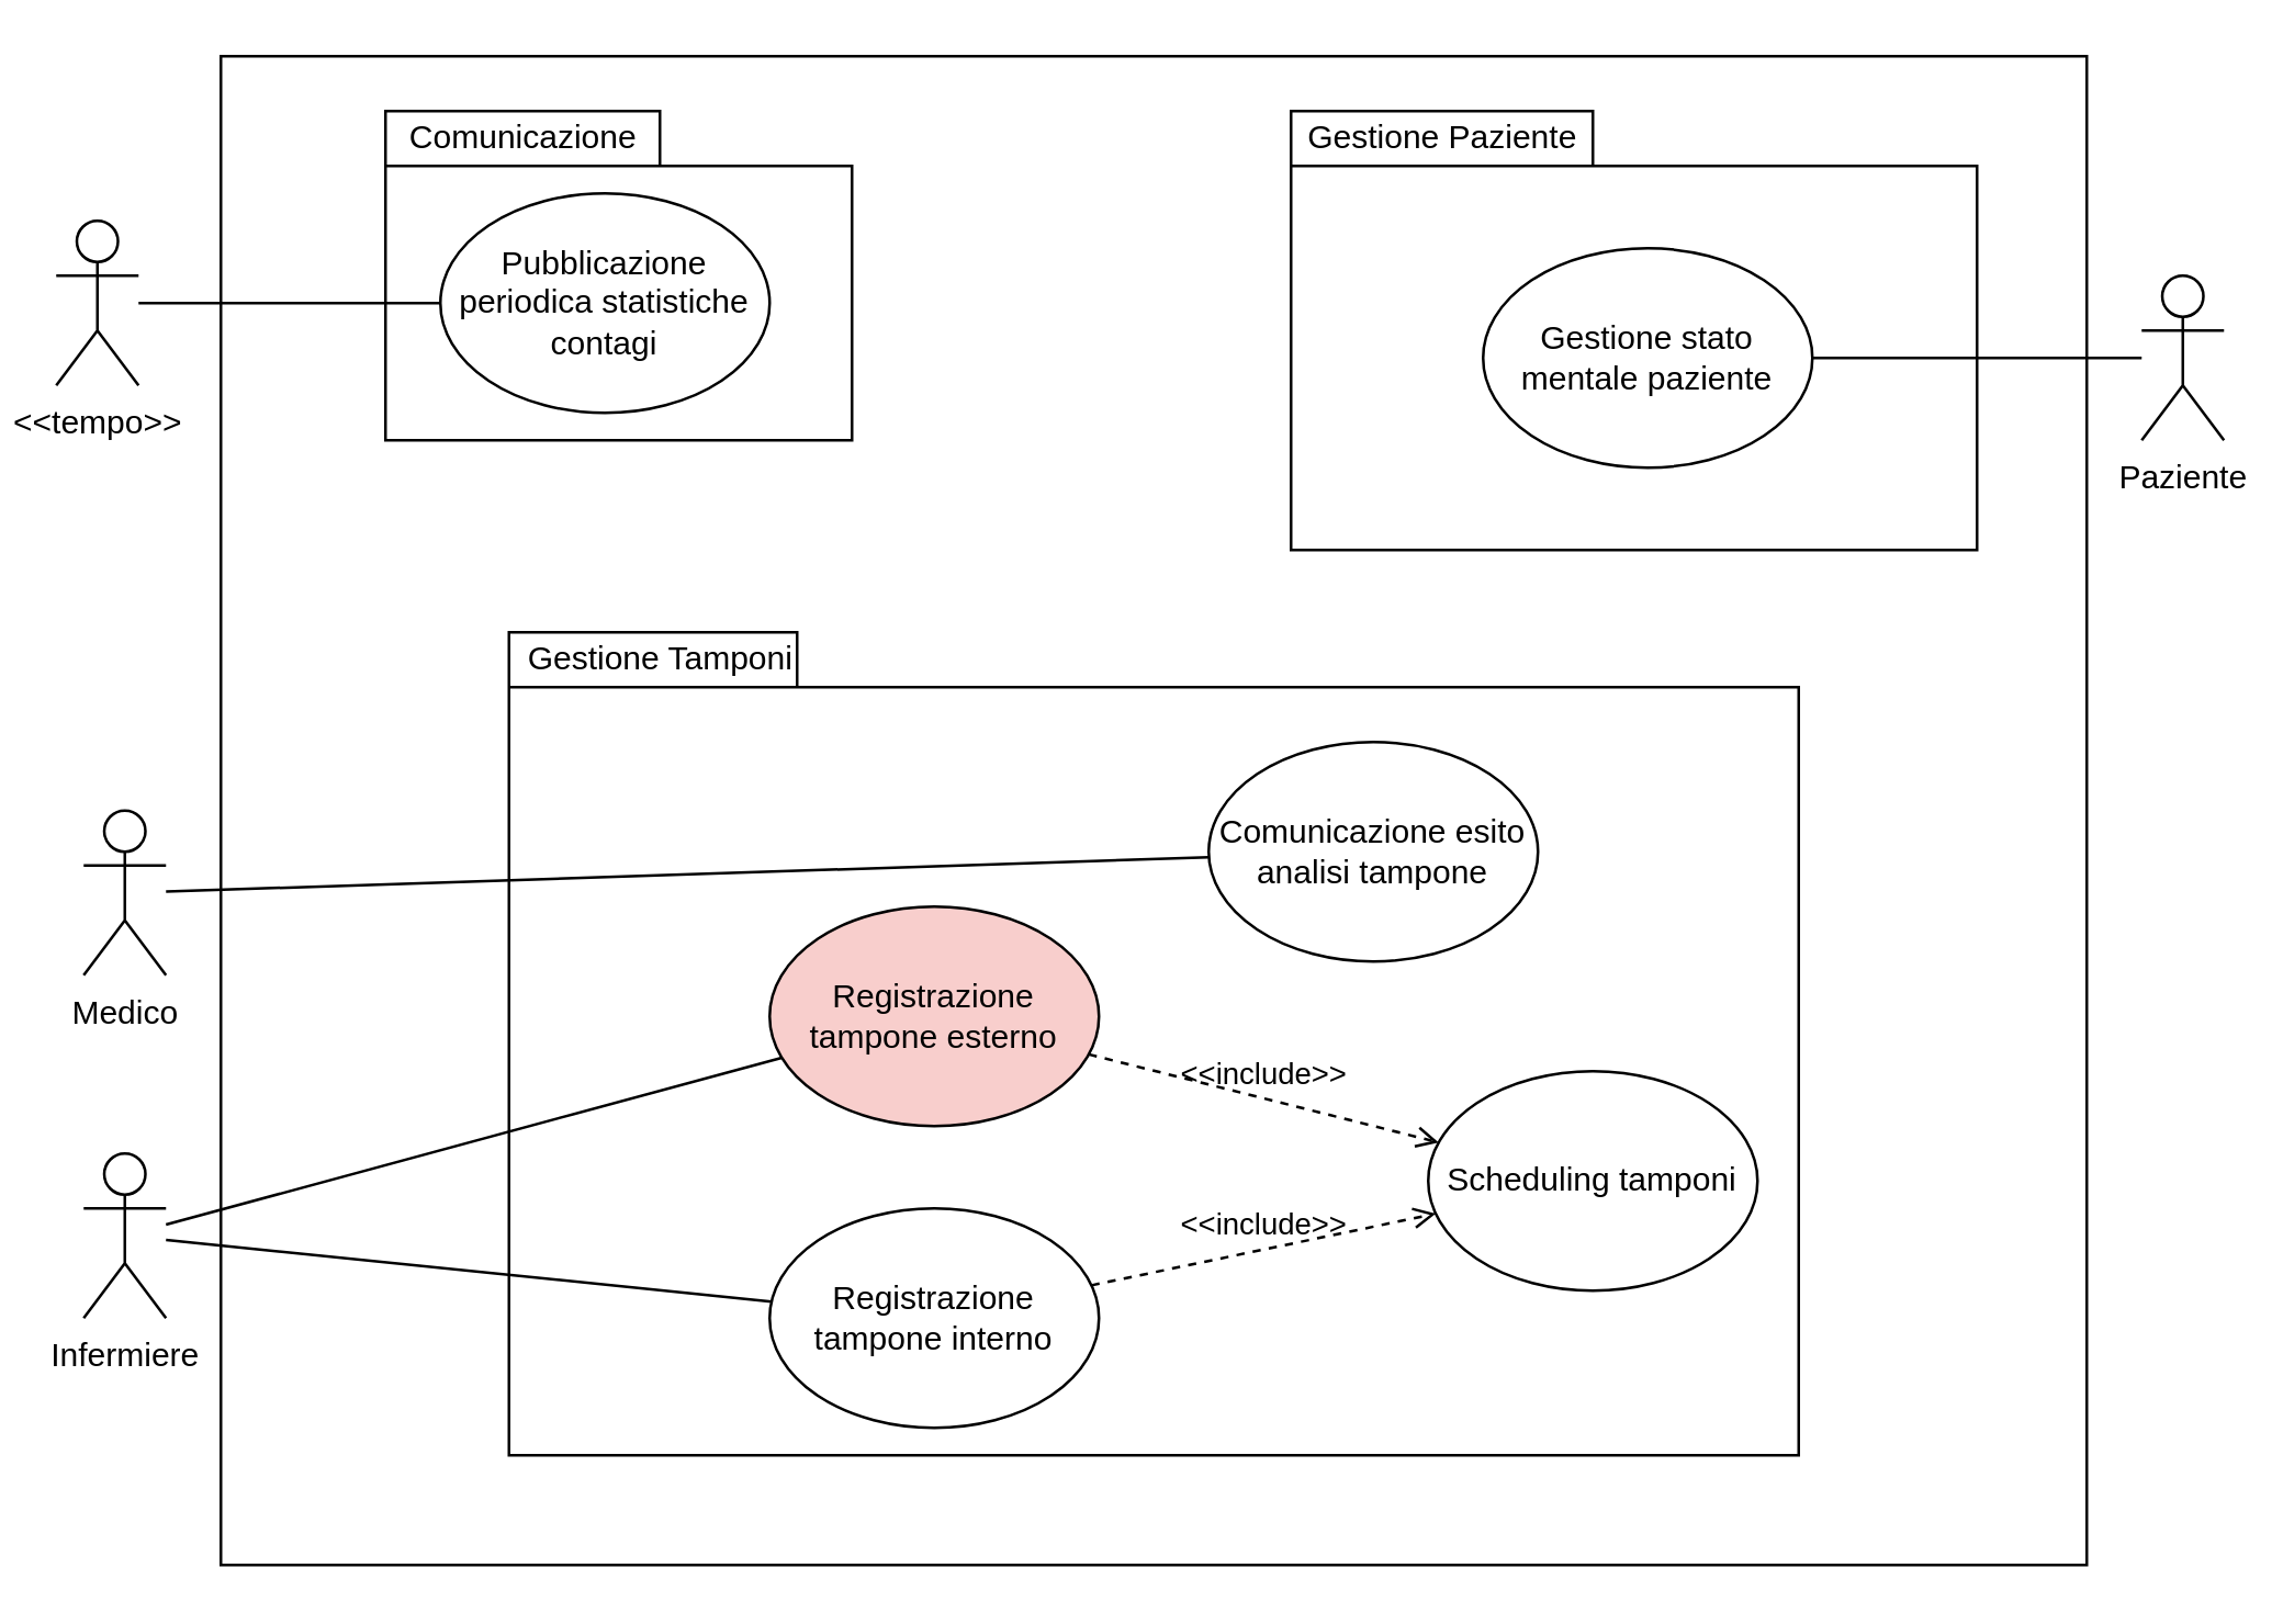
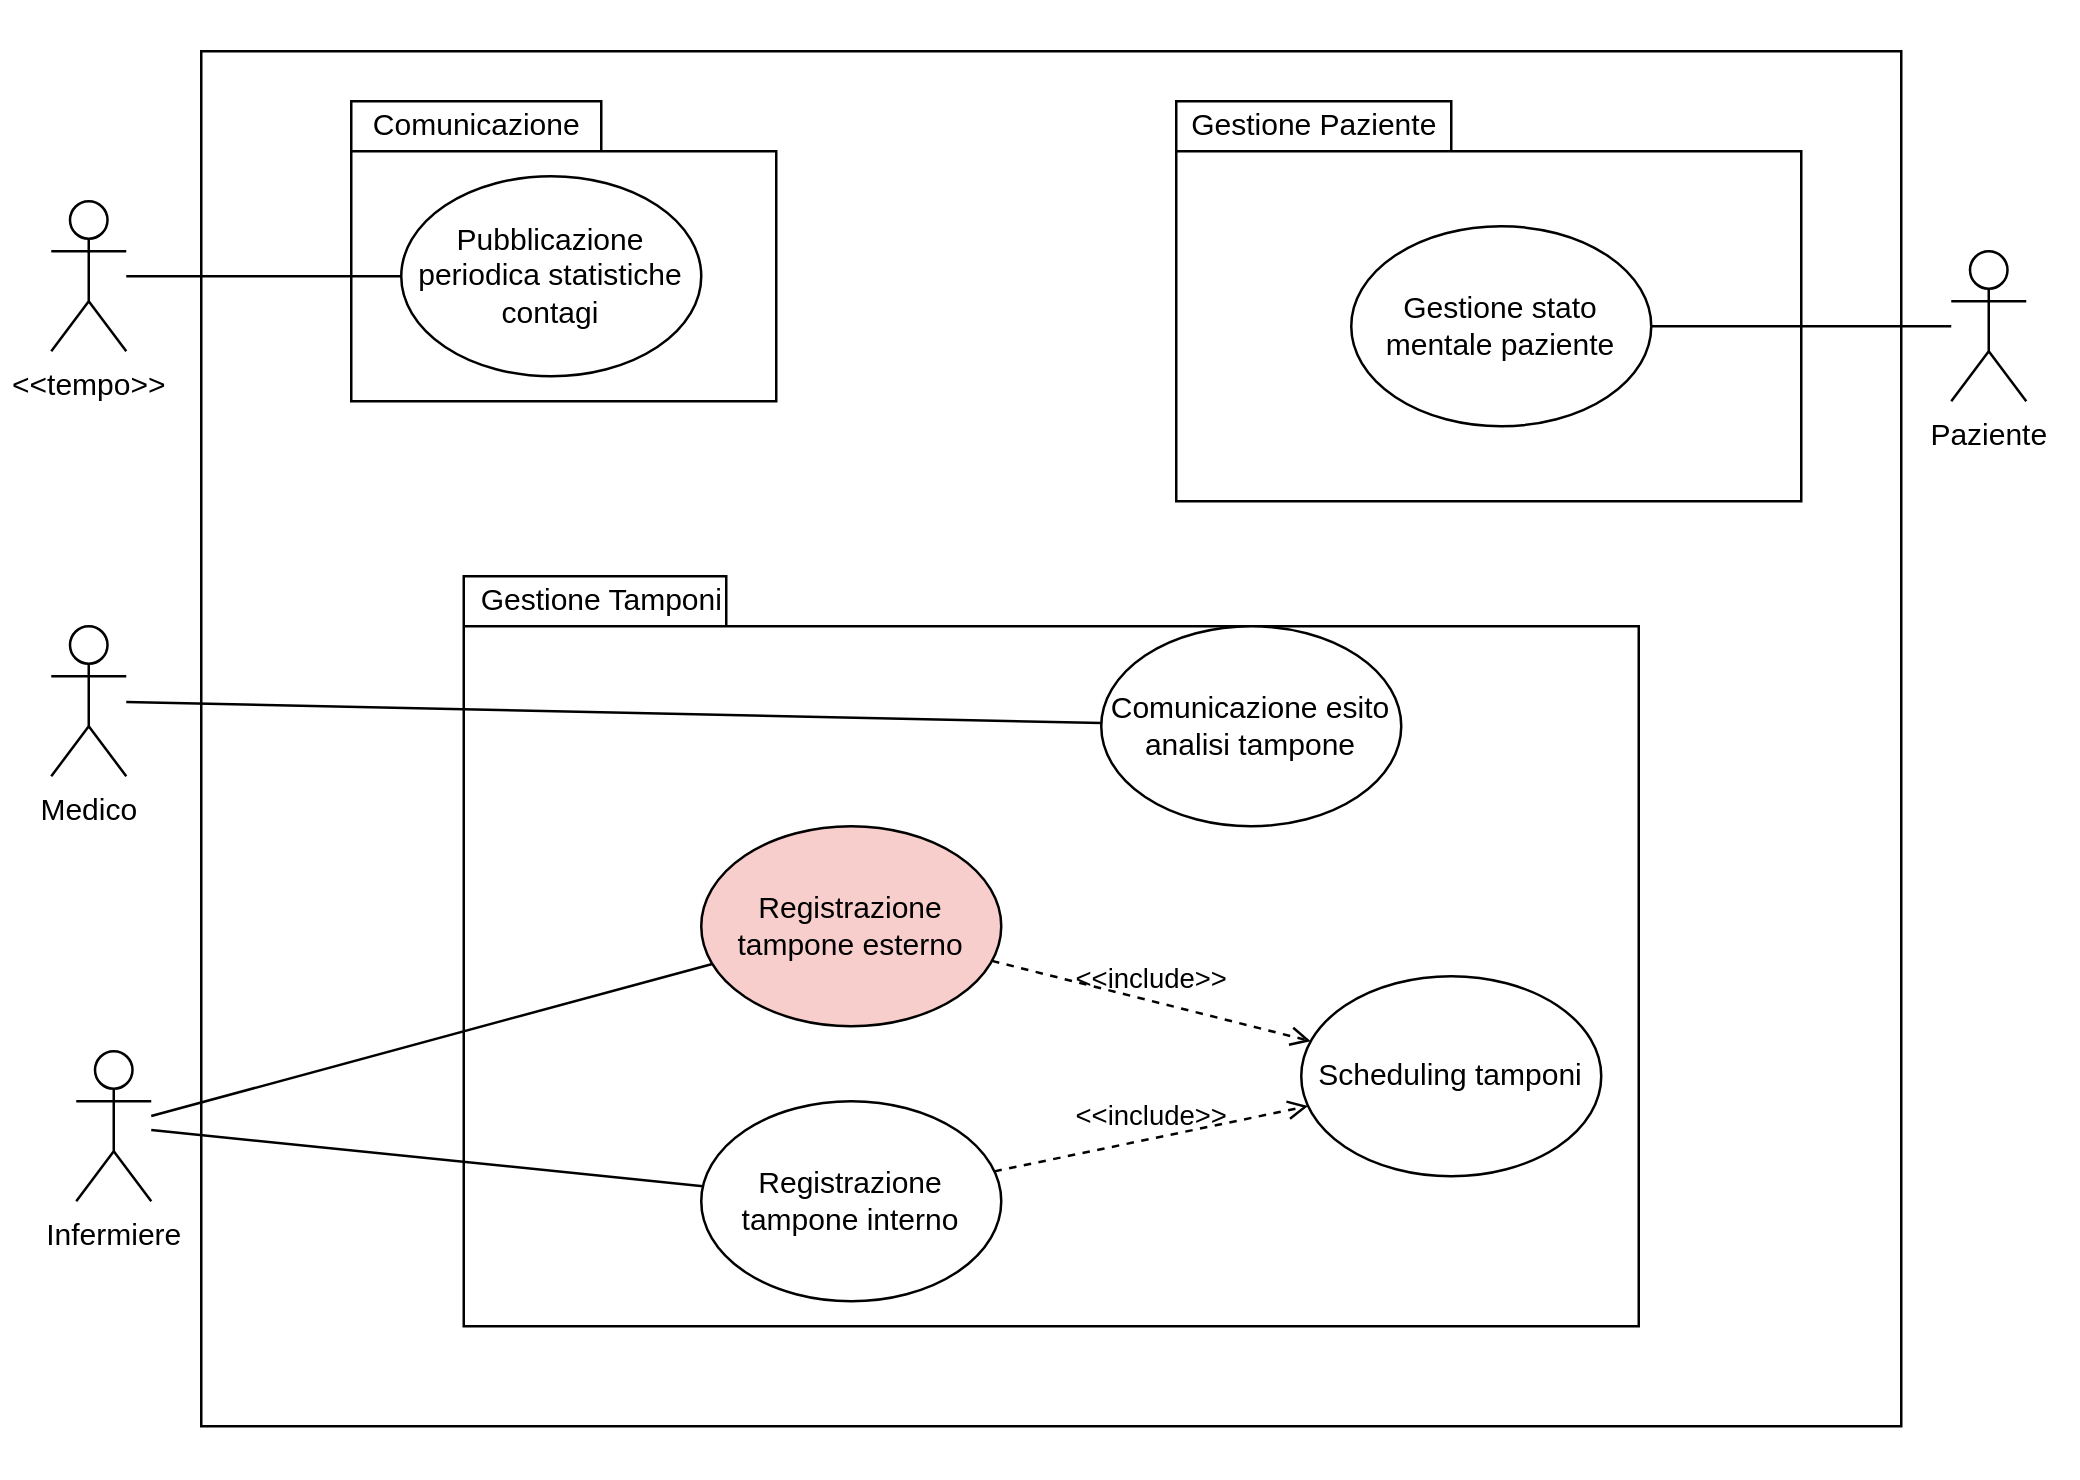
- <mxCell id="7" value="Comunicazione esito analisi tampone" style="ellipse;whiteSpace=wrap;html=1;" parent="1" vertex="1"><mxGeometry x="440" y="270" width="120" height="80" as="geometry" /></mxCell>
+ <mxCell id="7" value="Comunicazione esito analisi tampone" style="ellipse;whiteSpace=wrap;html=1;" parent="1" vertex="1"><mxGeometry x="440" y="250" width="120" height="80" as="geometry" /></mxCell>
- <mxCell id="6" value="Medico" style="shape=umlActor;verticalLabelPosition=bottom;verticalAlign=top;html=1;outlineConnect=0;" parent="1" vertex="1"><mxGeometry x="30" y="295" width="30" height="60" as="geometry" /></mxCell>
+ <mxCell id="6" value="Medico" style="shape=umlActor;verticalLabelPosition=bottom;verticalAlign=top;html=1;outlineConnect=0;" parent="1" vertex="1"><mxGeometry x="20" y="250" width="30" height="60" as="geometry" /></mxCell>
